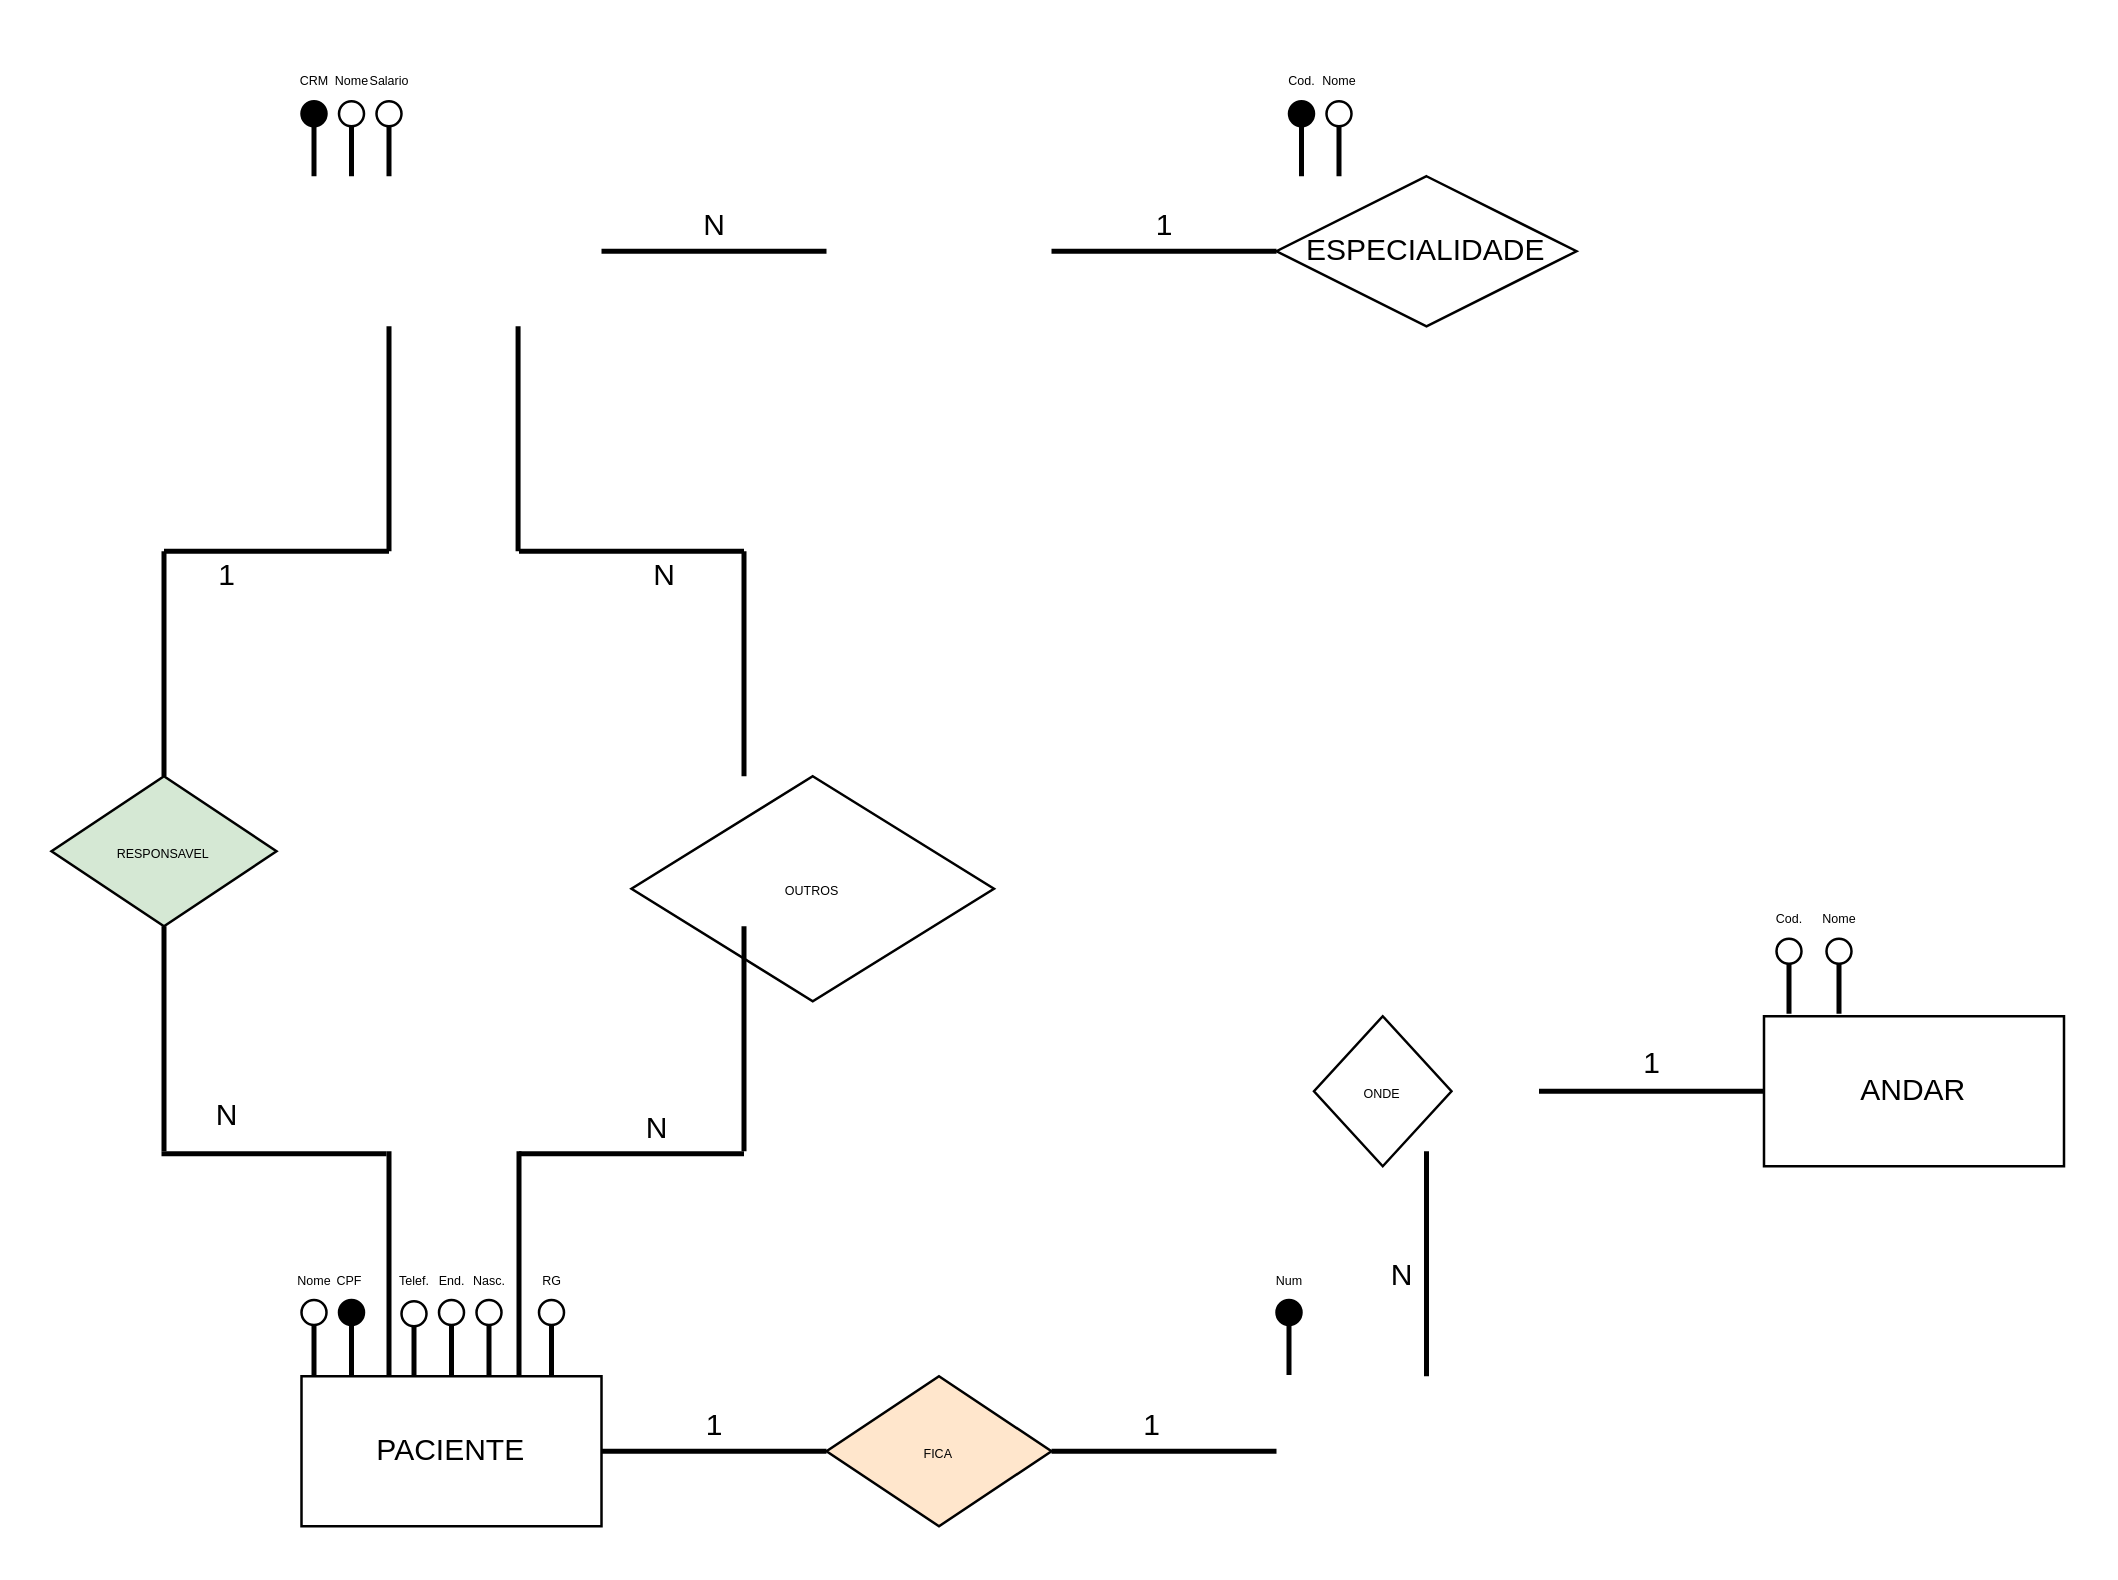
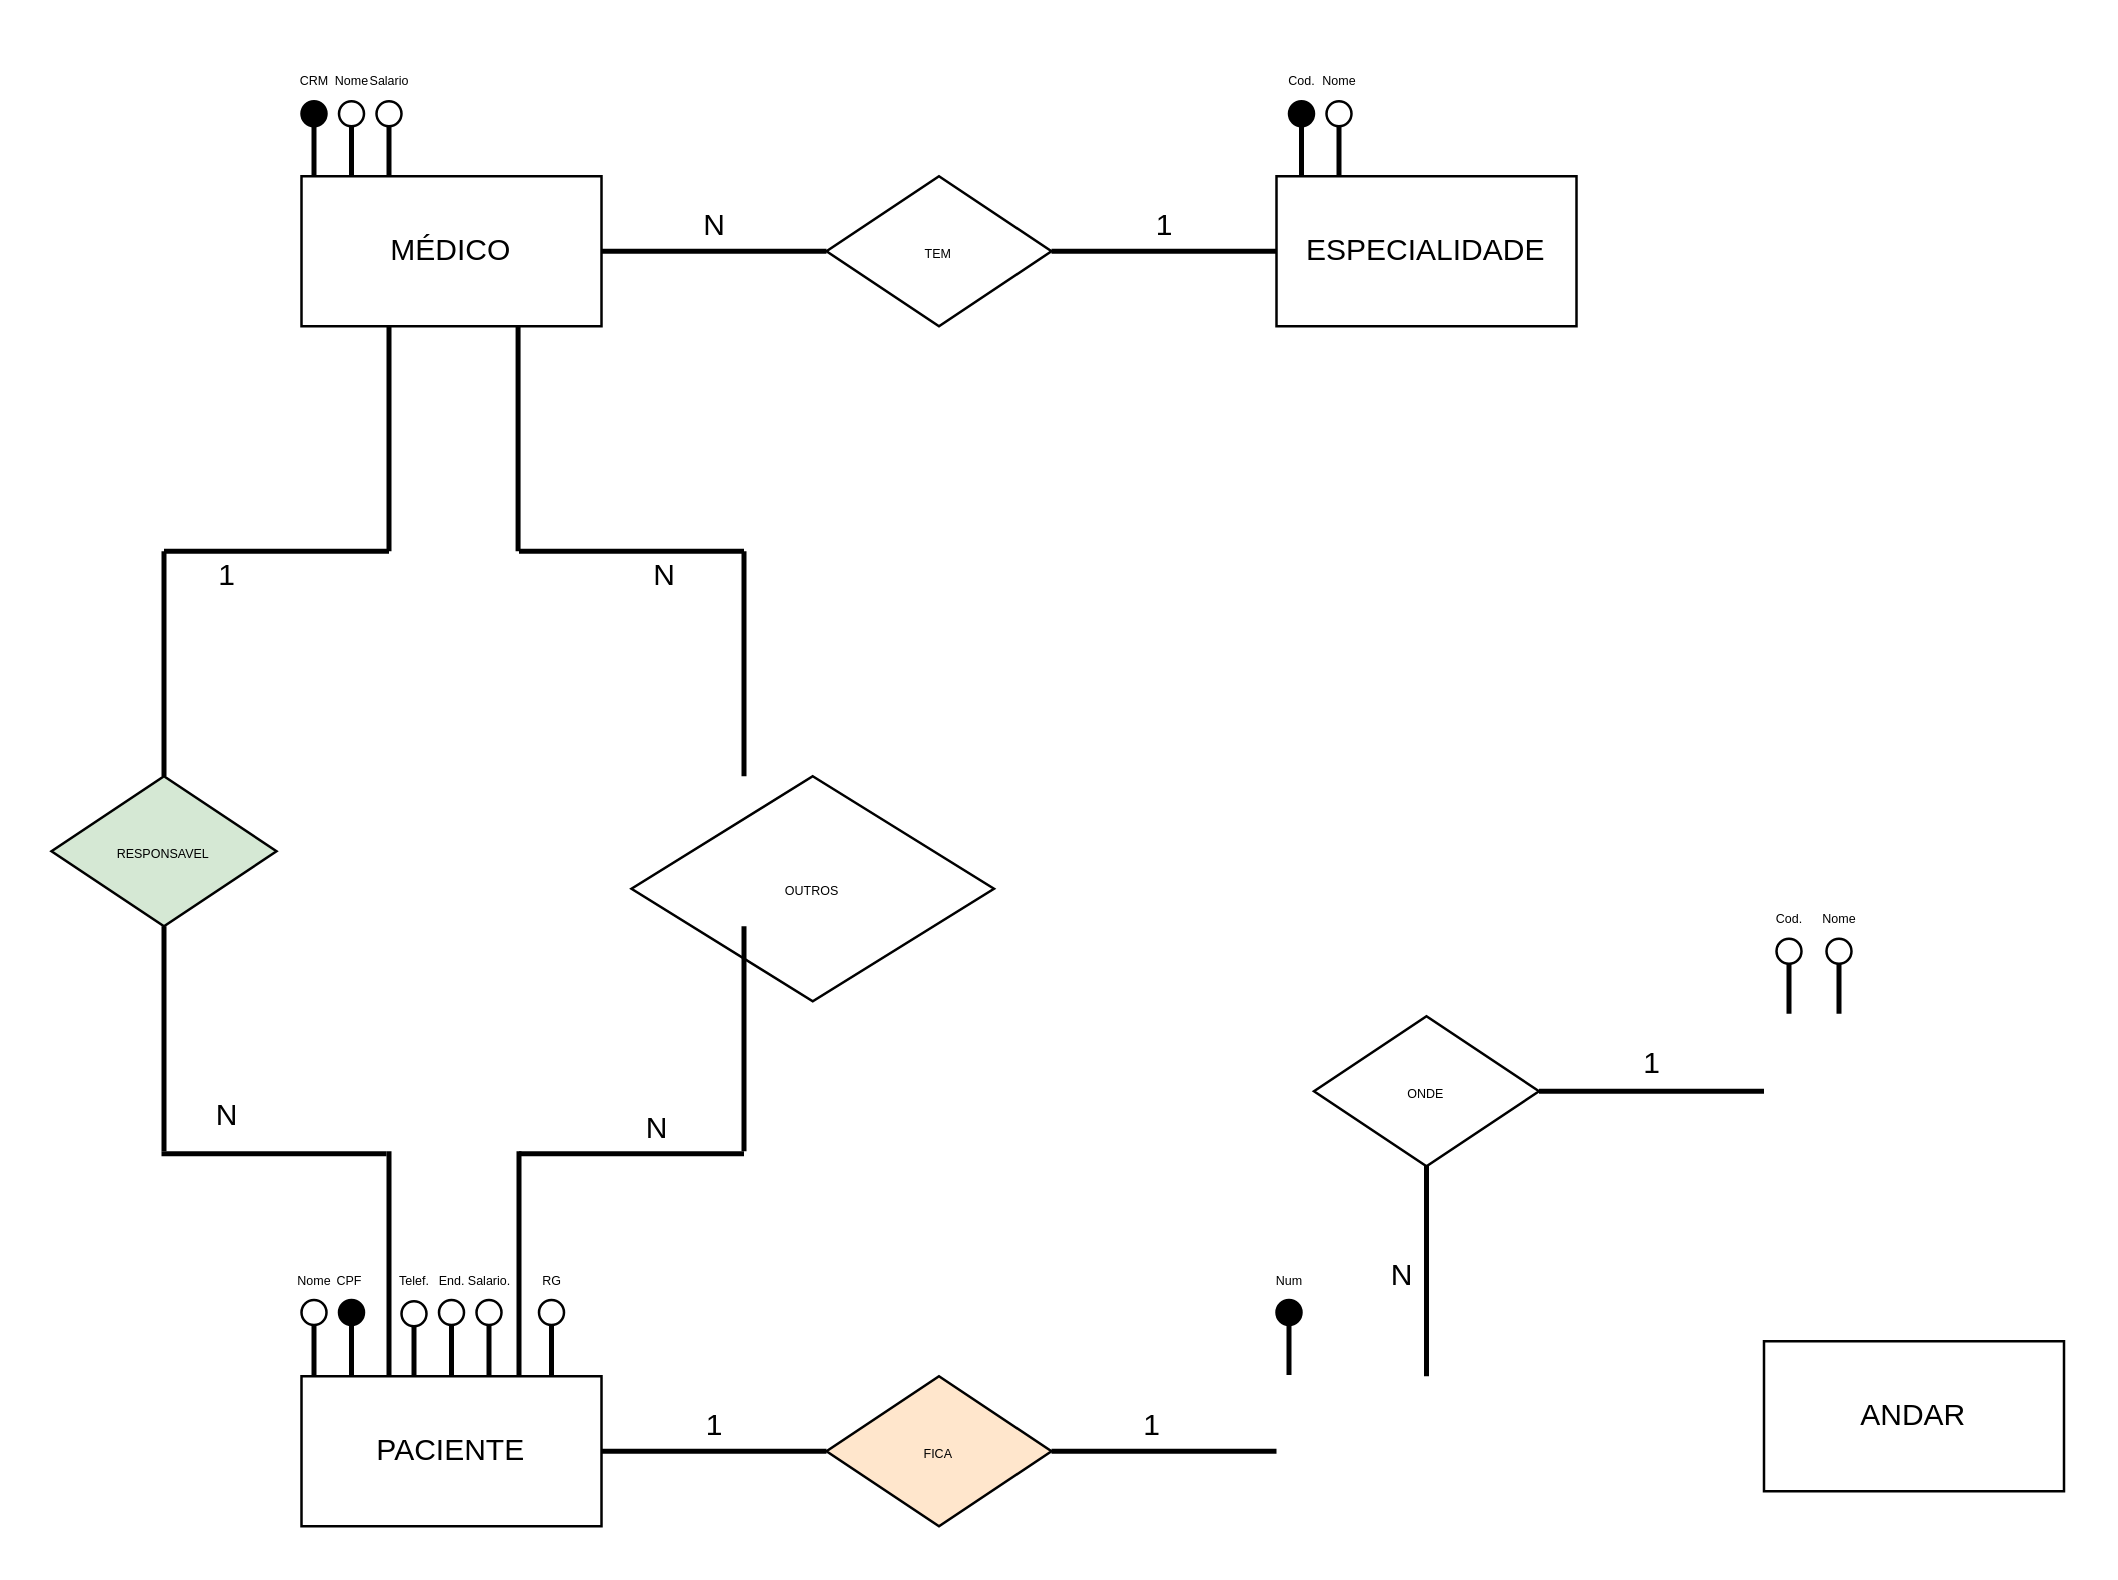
+ <mxCell id="2" value="MÉDICO" style="rounded=0;whiteSpace=wrap;html=1;" vertex="1" parent="1"><mxGeometry x="120" y="70" width="120" height="60" as="geometry" /></mxCell>
+ <mxCell id="9" value="&lt;font style=&quot;font-size: 5px&quot;&gt;TEM&lt;/font&gt;" style="rhombus;whiteSpace=wrap;html=1;fontSize=5;fillColor=#FFFFFF;" vertex="1" parent="1"><mxGeometry x="330" y="70" width="90" height="60" as="geometry" /></mxCell>
- <mxCell id="12" value="ESPECIALIDADE" style="rhombus;whiteSpace=wrap;html=1;" vertex="1" parent="1"><mxGeometry x="510" y="70" width="120" height="60" as="geometry" /></mxCell>
+ <mxCell id="12" value="ESPECIALIDADE" style="rounded=0;whiteSpace=wrap;html=1;" vertex="1" parent="1"><mxGeometry x="510" y="70" width="120" height="60" as="geometry" /></mxCell>
- <mxCell id="40" value="&lt;font style=&quot;font-size: 5px&quot;&gt;ONDE&lt;/font&gt;" style="rhombus;whiteSpace=wrap;html=1;fontSize=5;fillColor=#FFFFFF;" vertex="1" parent="1"><mxGeometry x="525" y="406" width="55" height="60" as="geometry" /></mxCell>
+ <mxCell id="40" value="&lt;font style=&quot;font-size: 5px&quot;&gt;ONDE&lt;/font&gt;" style="rhombus;whiteSpace=wrap;html=1;fontSize=5;fillColor=#FFFFFF;" vertex="1" parent="1"><mxGeometry x="525" y="406" width="90" height="60" as="geometry" /></mxCell>
- <mxCell id="42" value="ANDAR" style="rounded=0;whiteSpace=wrap;html=1;" vertex="1" parent="1"><mxGeometry x="705" y="406" width="120" height="60" as="geometry" /></mxCell>
+ <mxCell id="42" value="ANDAR" style="rounded=0;whiteSpace=wrap;html=1;" vertex="1" parent="1"><mxGeometry x="705" y="536" width="120" height="60" as="geometry" /></mxCell>
- <mxCell id="63" value="&lt;font style=&quot;font-size: 5px&quot;&gt;Nasc.&lt;br&gt;&lt;/font&gt;" style="text;html=1;align=center;verticalAlign=middle;resizable=0;points=[];autosize=1;strokeColor=none;fillColor=none;" vertex="1" parent="1"><mxGeometry x="180" y="499.5" width="30" height="20" as="geometry" /></mxCell>
+ <mxCell id="63" value="&lt;font style=&quot;font-size: 5px&quot;&gt;Salario.&lt;br&gt;&lt;/font&gt;" style="text;html=1;align=center;verticalAlign=middle;resizable=0;points=[];autosize=1;strokeColor=none;fillColor=none;" vertex="1" parent="1"><mxGeometry x="180" y="499.5" width="30" height="20" as="geometry" /></mxCell>
